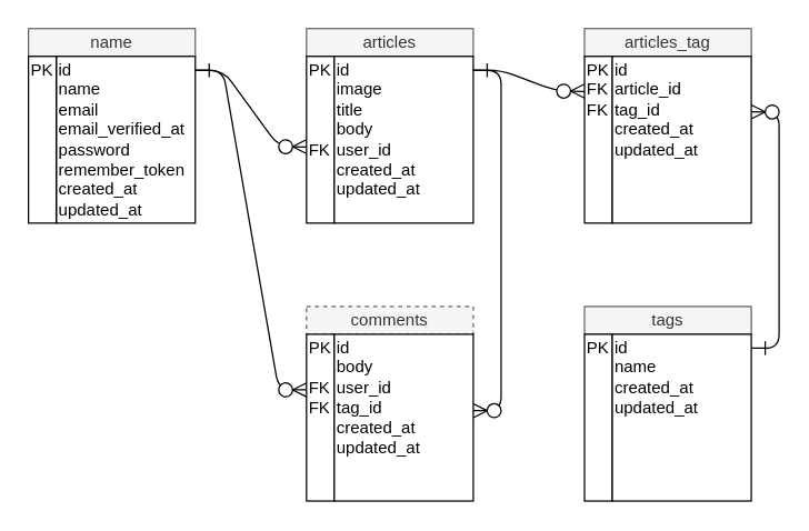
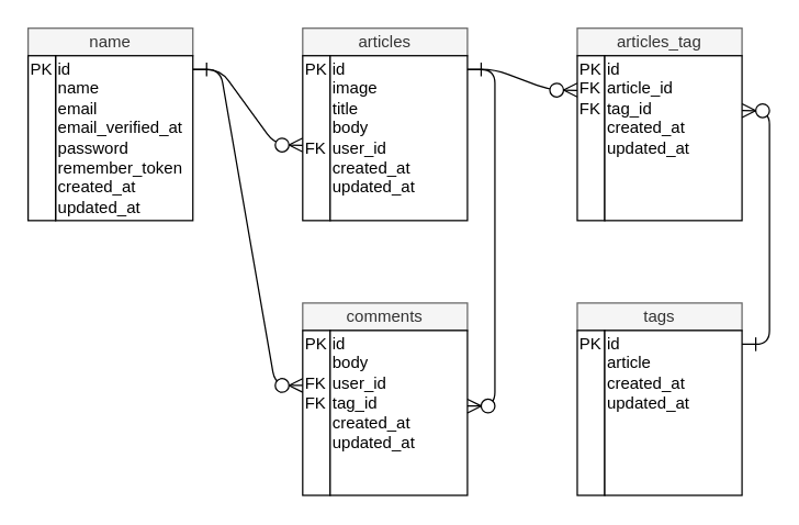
- <mxCell id="10" value="comments" style="rounded=0;whiteSpace=wrap;html=1;align=center;labelBackgroundColor=none;fillColor=#f5f5f5;strokeColor=#666666;fontColor=#333333;dashed=1;" vertex="1" parent="1"><mxGeometry x="220" y="220" width="120" height="20" as="geometry" /></mxCell>
+ <mxCell id="10" value="comments" style="rounded=0;whiteSpace=wrap;html=1;align=center;labelBackgroundColor=none;fillColor=#f5f5f5;strokeColor=#666666;fontColor=#333333;" vertex="1" parent="1"><mxGeometry x="220" y="220" width="120" height="20" as="geometry" /></mxCell>
- <mxCell id="16" value="id&lt;br&gt;name&lt;br&gt;created_at&lt;br&gt;updated_at&lt;br&gt;&lt;br&gt;&lt;br&gt;&lt;br&gt;&lt;br&gt;" style="rounded=0;whiteSpace=wrap;html=1;align=left;verticalAlign=middle;" vertex="1" parent="1"><mxGeometry x="440" y="240" width="100" height="120" as="geometry" /></mxCell>
+ <mxCell id="16" value="id&lt;br&gt;article&lt;br&gt;created_at&lt;br&gt;updated_at&lt;br&gt;&lt;br&gt;&lt;br&gt;&lt;br&gt;&lt;br&gt;" style="rounded=0;whiteSpace=wrap;html=1;align=left;verticalAlign=middle;" vertex="1" parent="1"><mxGeometry x="440" y="240" width="100" height="120" as="geometry" /></mxCell>
